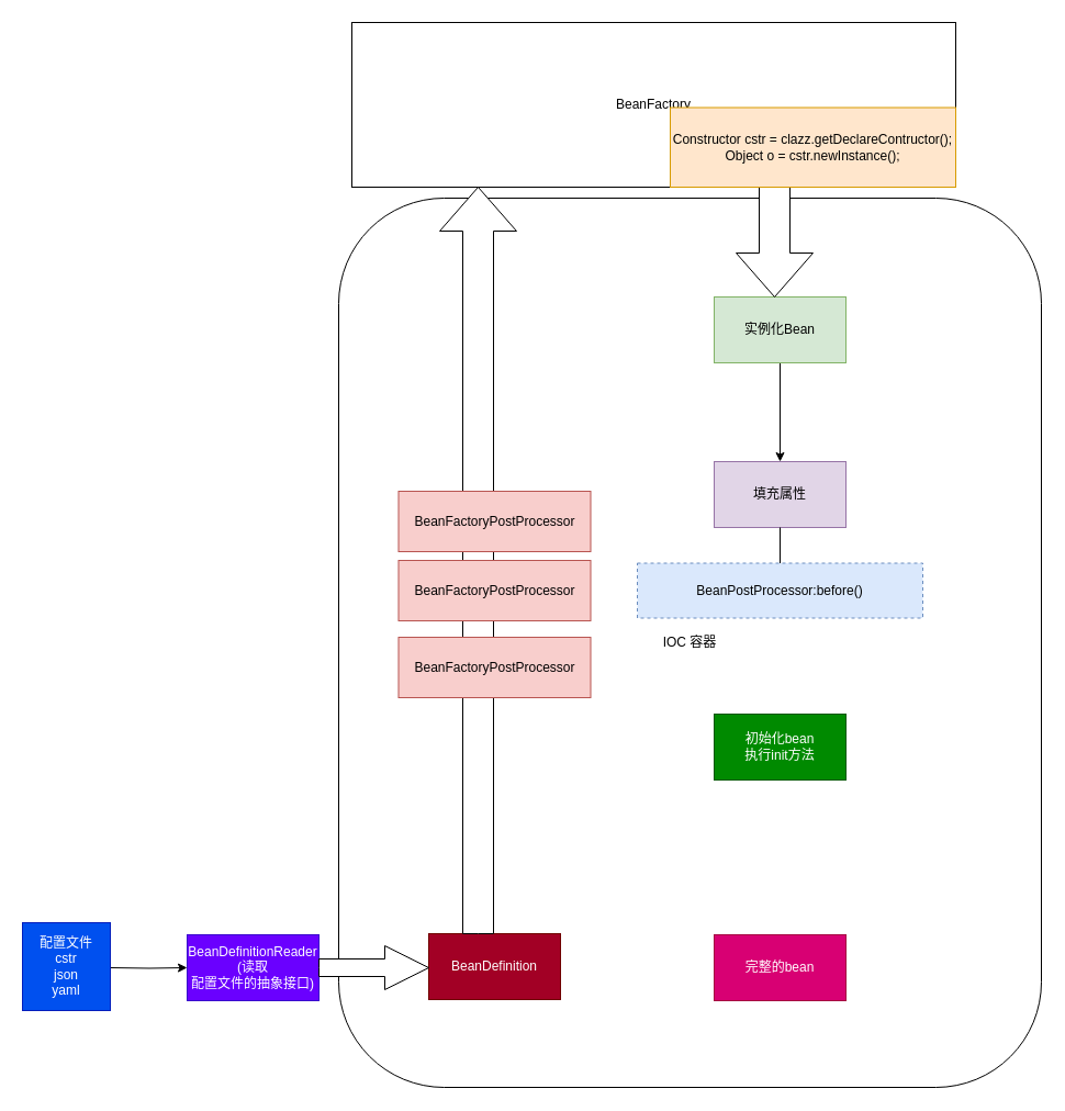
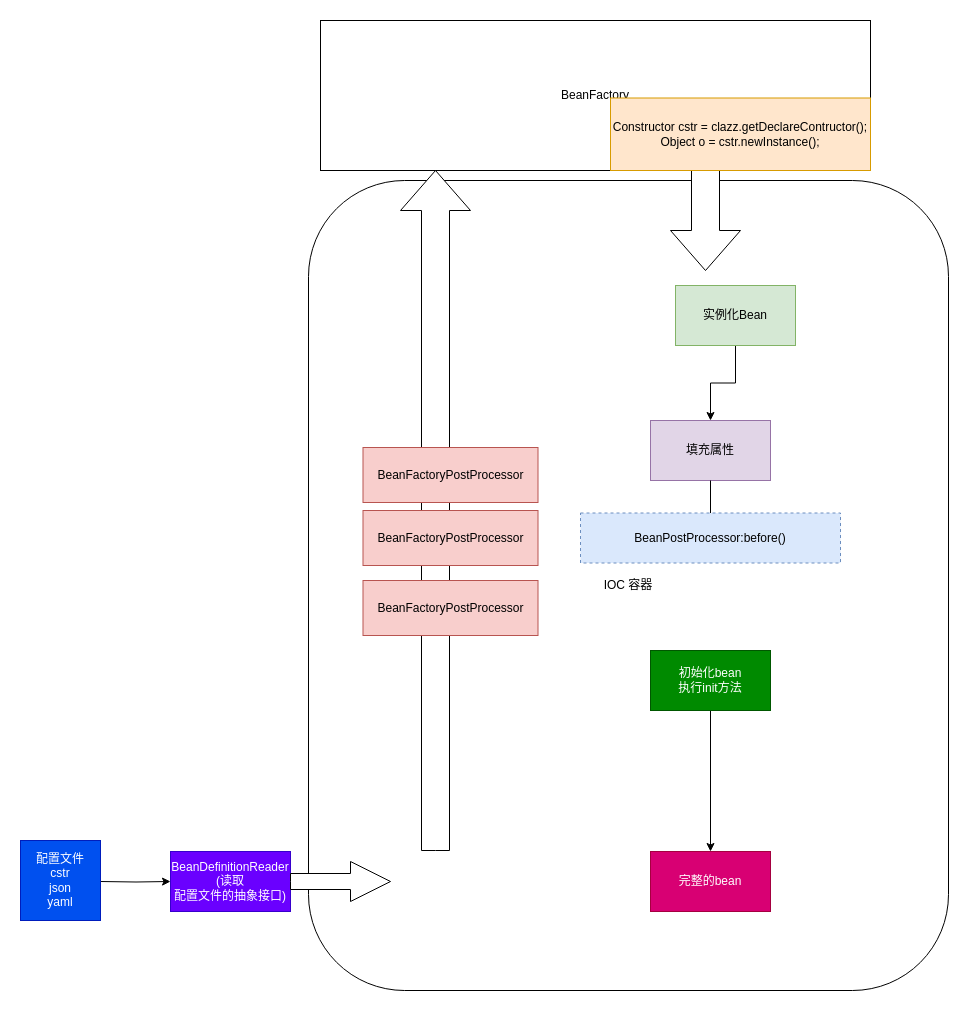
- <mxCell id="9" value="实例化Bean" style="rounded=0;whiteSpace=wrap;html=1;fillColor=#d5e8d4;strokeColor=#82b366;" vertex="1" parent="1"><mxGeometry x="650" y="270" width="120" height="60" as="geometry" /></mxCell>
+ <mxCell id="9" value="实例化Bean" style="rounded=0;whiteSpace=wrap;html=1;fillColor=#d5e8d4;strokeColor=#82b366;" vertex="1" parent="1"><mxGeometry x="675" y="285" width="120" height="60" as="geometry" /></mxCell>
+ <mxCell id="13" value="" style="edgeStyle=orthogonalEdgeStyle;rounded=0;orthogonalLoop=1;jettySize=auto;html=1;" edge="1" parent="1" source="14" target="16"><mxGeometry relative="1" as="geometry" /></mxCell>
- <mxCell id="6" value="BeanDefinition" style="rounded=0;whiteSpace=wrap;html=1;fillColor=#a20025;fontColor=#ffffff;strokeColor=#6F0000;" vertex="1" parent="1"><mxGeometry x="390" y="850" width="120" height="60" as="geometry" /></mxCell>
